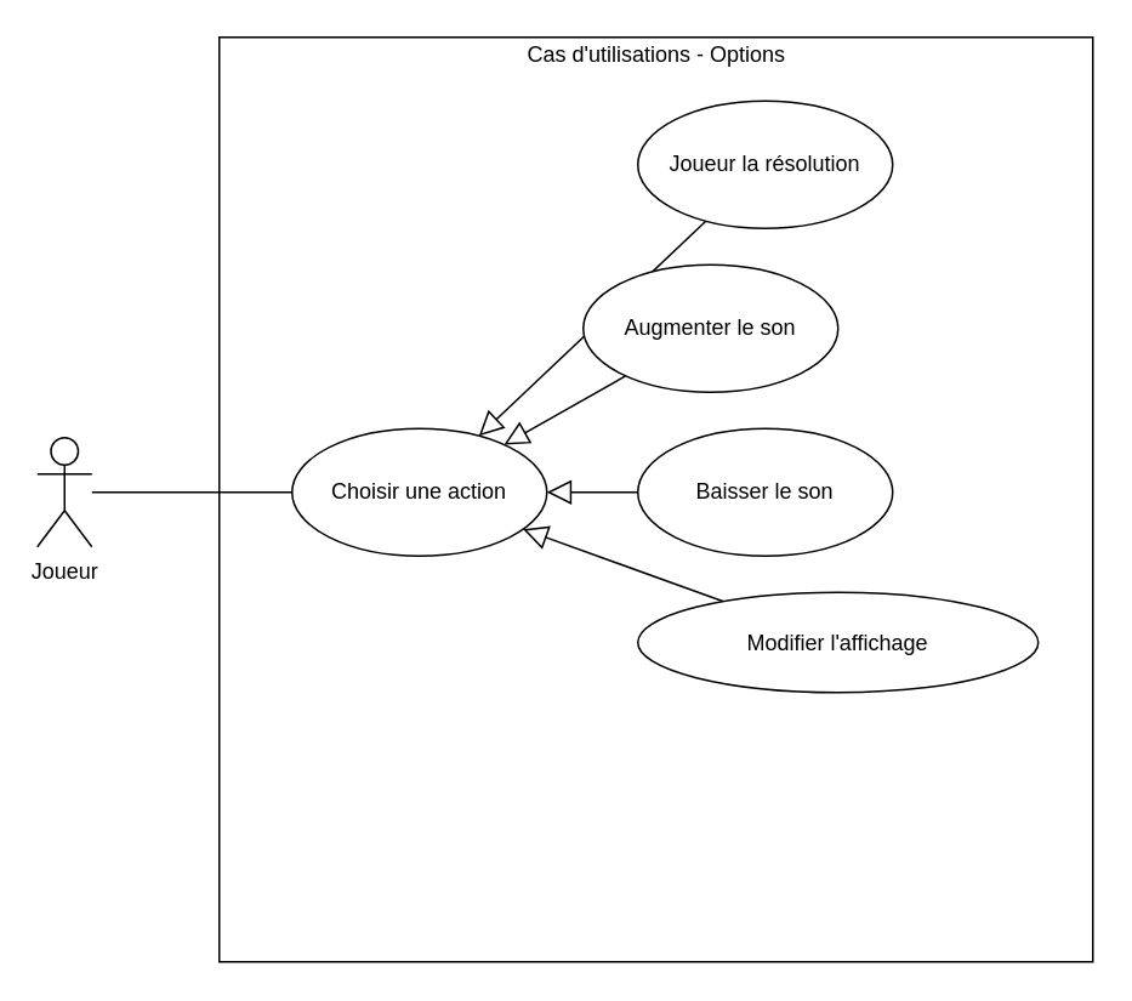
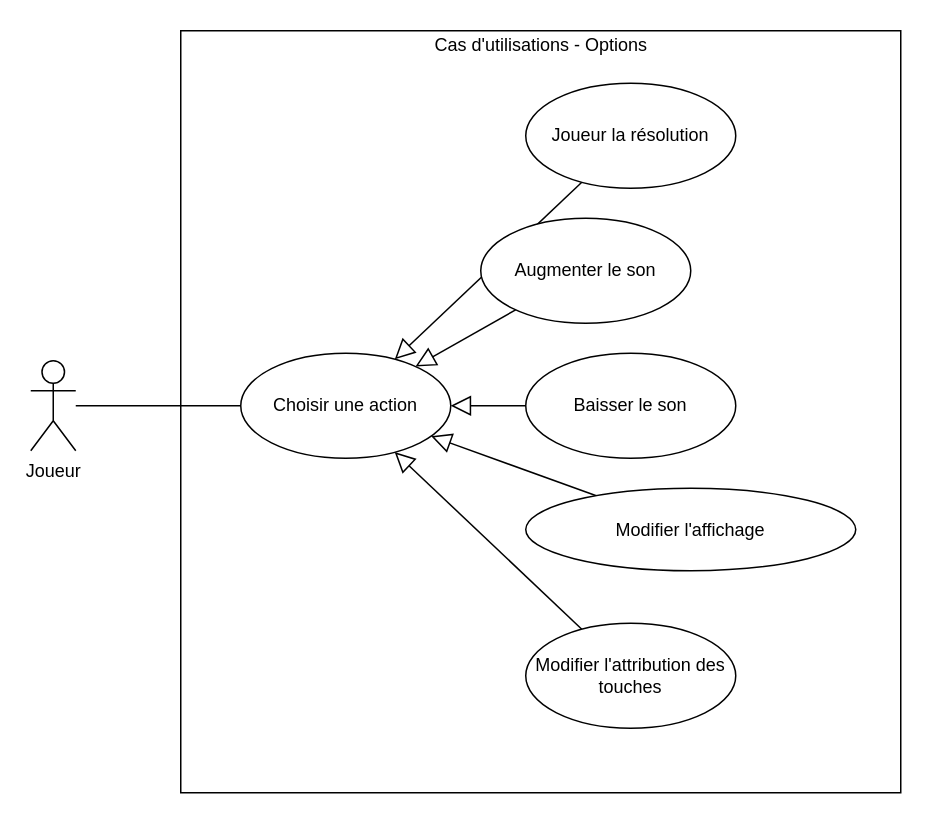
+ <mxCell id="13" style="edgeStyle=none;rounded=0;orthogonalLoop=1;jettySize=auto;html=1;endArrow=block;endFill=0;endSize=11;" edge="1" parent="1" source="14" target="16"><mxGeometry relative="1" as="geometry" /></mxCell>
+ <mxCell id="14" value="Modifier l'attribution des touches" style="ellipse;whiteSpace=wrap;html=1;" vertex="1" parent="1"><mxGeometry x="350" y="415" width="140" height="70" as="geometry" /></mxCell>
